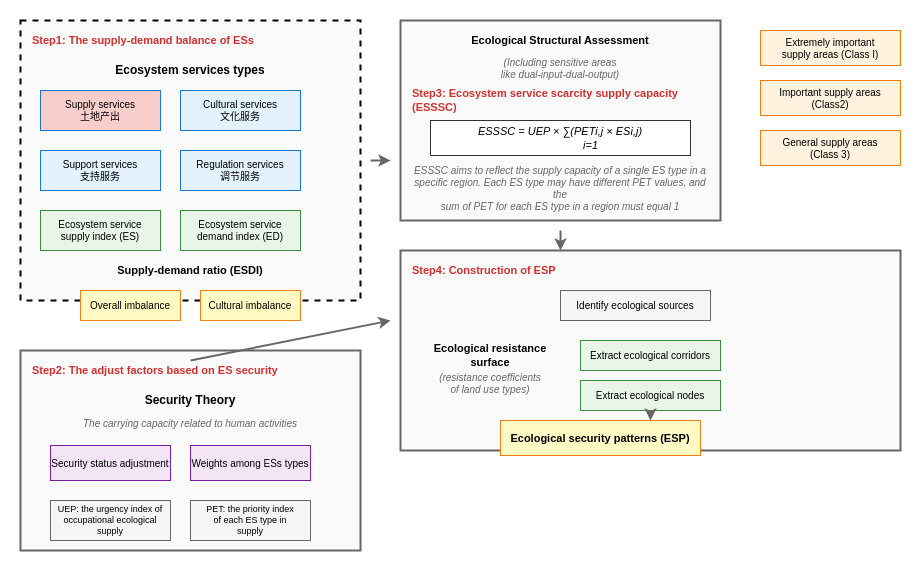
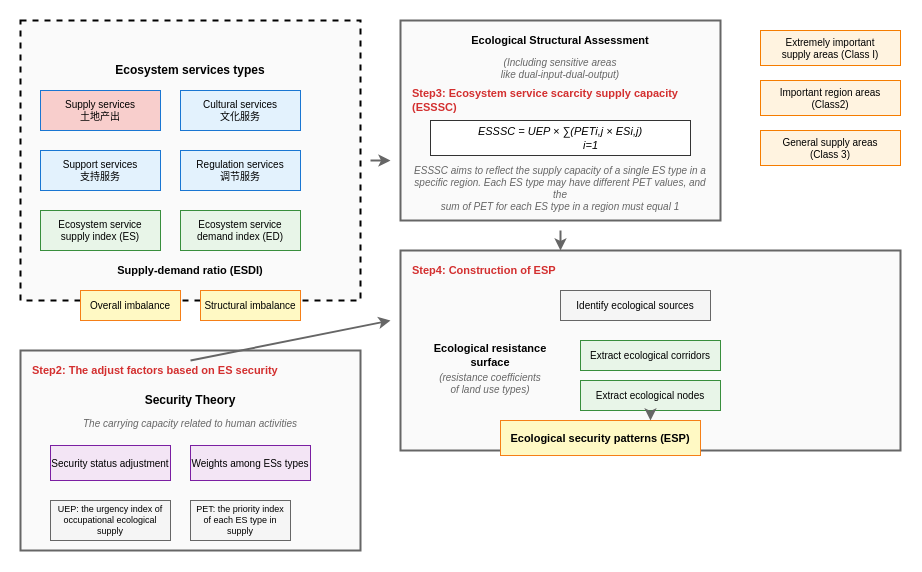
- <mxCell id="3" value="Step1: The supply-demand balance of ESs" style="text;html=1;strokeColor=none;fillColor=none;align=left;verticalAlign=middle;whiteSpace=wrap;rounded=0;fontStyle=1;fontSize=11;fontColor=#D32F2F;" parent="1" vertex="1"><mxGeometry x="30" y="30" width="280" height="20" as="geometry" /></mxCell>
- <mxCell id="29" value="Important supply areas&lt;br&gt;(Class2)" style="rounded=0;whiteSpace=wrap;html=1;fillColor=#FFF3E0;strokeColor=#F57C00;fontSize=10;" parent="1" vertex="1"><mxGeometry x="760" y="80" width="140" height="35" as="geometry" /></mxCell>
+ <mxCell id="29" value="Important region areas&lt;br&gt;(Class2)" style="rounded=0;whiteSpace=wrap;html=1;fillColor=#FFF3E0;strokeColor=#F57C00;fontSize=10;" parent="1" vertex="1"><mxGeometry x="760" y="80" width="140" height="35" as="geometry" /></mxCell>
- <mxCell id="13" value="Cultural imbalance" style="rounded=0;whiteSpace=wrap;html=1;fillColor=#FFF9C4;strokeColor=#F57F17;fontSize=10;" parent="1" vertex="1"><mxGeometry x="200" y="290" width="100" height="30" as="geometry" /></mxCell>
+ <mxCell id="13" value="Structural imbalance" style="rounded=0;whiteSpace=wrap;html=1;fillColor=#FFF9C4;strokeColor=#F57F17;fontSize=10;" parent="1" vertex="1"><mxGeometry x="200" y="290" width="100" height="30" as="geometry" /></mxCell>
- <mxCell id="21" value="PET: the priority index&lt;br&gt;of each ES type in&lt;br&gt;supply" style="rounded=0;whiteSpace=wrap;html=1;fillColor=#F5F5F5;strokeColor=#666666;fontSize=9;" parent="1" vertex="1"><mxGeometry x="190" y="500" width="120" height="40" as="geometry" /></mxCell>
+ <mxCell id="21" value="PET: the priority index&lt;br&gt;of each ES type in&lt;br&gt;supply" style="rounded=0;whiteSpace=wrap;html=1;fillColor=#F5F5F5;strokeColor=#666666;fontSize=9;" parent="1" vertex="1"><mxGeometry x="190" y="500" width="100" height="40" as="geometry" /></mxCell>
